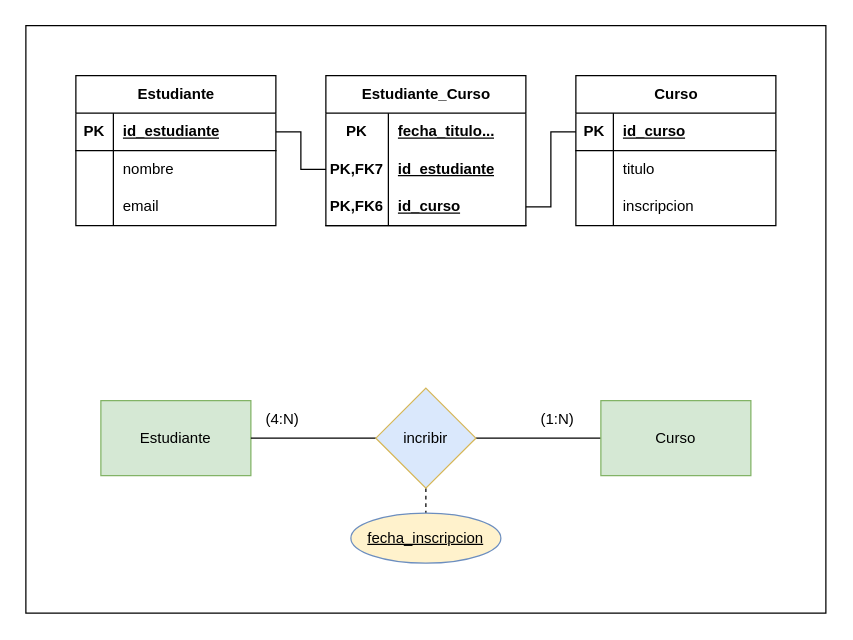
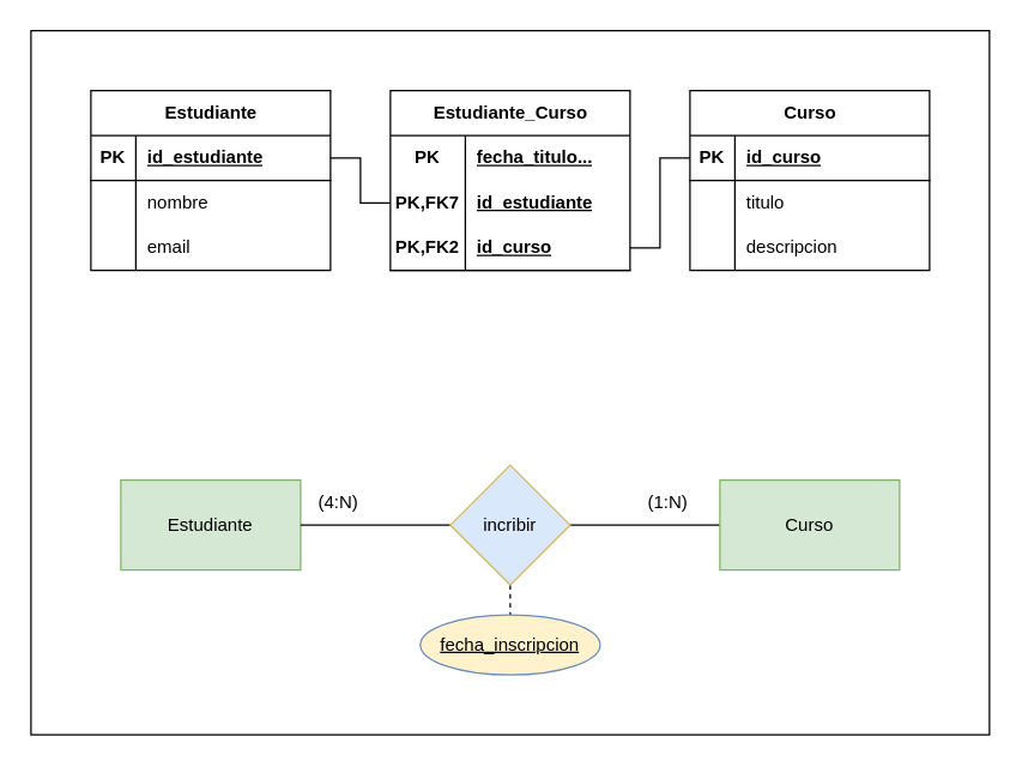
- <mxCell id="30" value="PK,FK6" style="shape=partialRectangle;connectable=0;fillColor=none;top=0;left=0;bottom=0;right=0;fontStyle=1;overflow=hidden;whiteSpace=wrap;html=1;" vertex="1" parent="29"><mxGeometry width="50" height="30" as="geometry"><mxRectangle width="50" height="30" as="alternateBounds" /></mxGeometry></mxCell>
+ <mxCell id="30" value="PK,FK2" style="shape=partialRectangle;connectable=0;fillColor=none;top=0;left=0;bottom=0;right=0;fontStyle=1;overflow=hidden;whiteSpace=wrap;html=1;" vertex="1" parent="29"><mxGeometry width="50" height="30" as="geometry"><mxRectangle width="50" height="30" as="alternateBounds" /></mxGeometry></mxCell>
- <mxCell id="41" value="inscripcion" style="shape=partialRectangle;connectable=0;fillColor=none;top=0;left=0;bottom=0;right=0;align=left;spacingLeft=6;overflow=hidden;whiteSpace=wrap;html=1;" vertex="1" parent="39"><mxGeometry x="30" width="130" height="30" as="geometry"><mxRectangle width="130" height="30" as="alternateBounds" /></mxGeometry></mxCell>
+ <mxCell id="41" value="descripcion" style="shape=partialRectangle;connectable=0;fillColor=none;top=0;left=0;bottom=0;right=0;align=left;spacingLeft=6;overflow=hidden;whiteSpace=wrap;html=1;" vertex="1" parent="39"><mxGeometry x="30" width="130" height="30" as="geometry"><mxRectangle width="130" height="30" as="alternateBounds" /></mxGeometry></mxCell>
